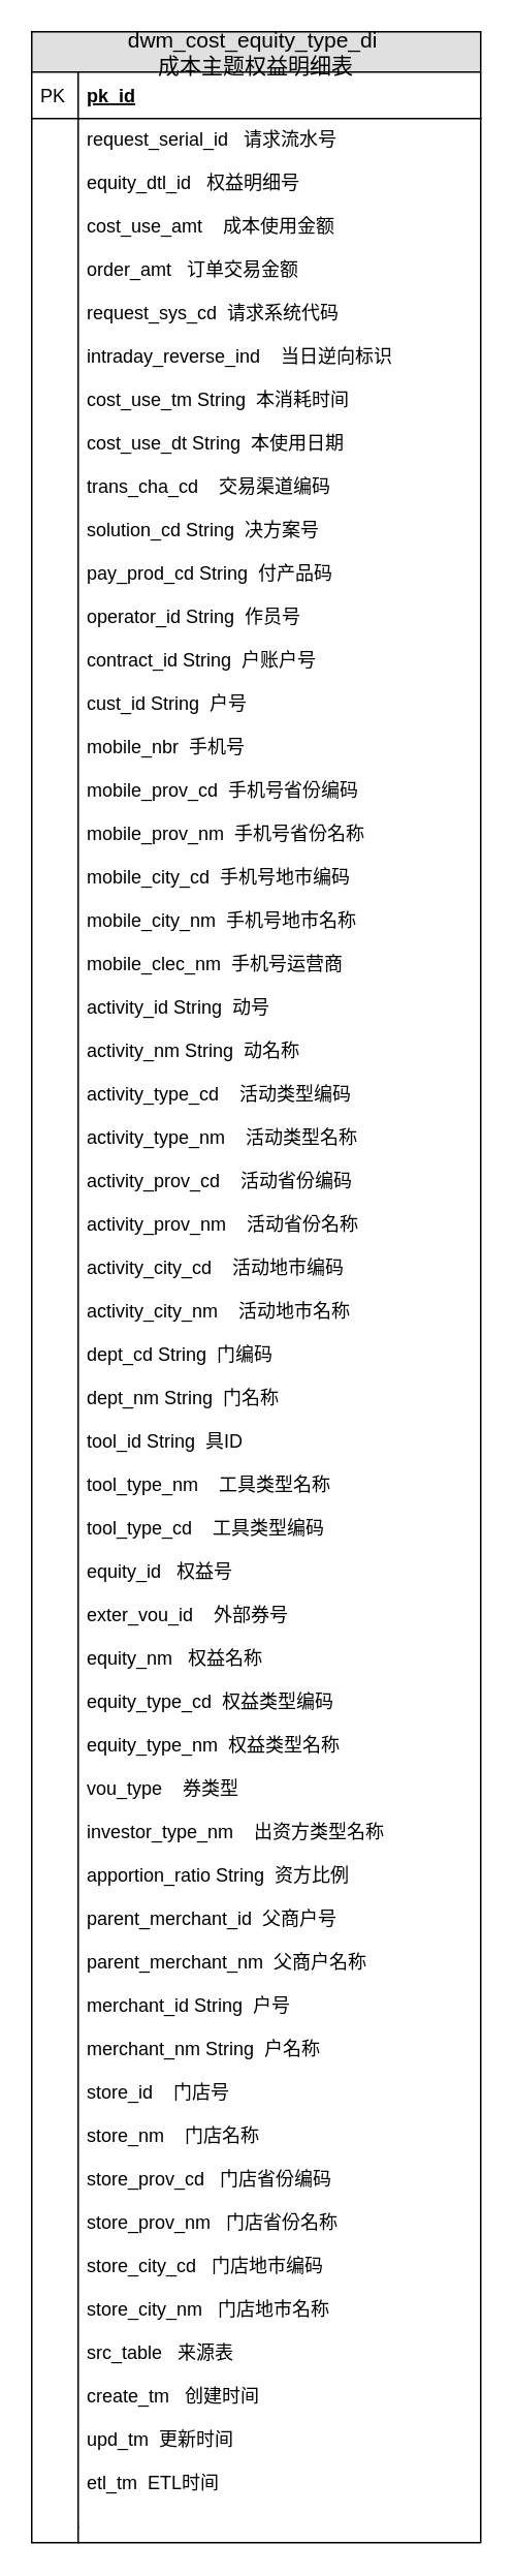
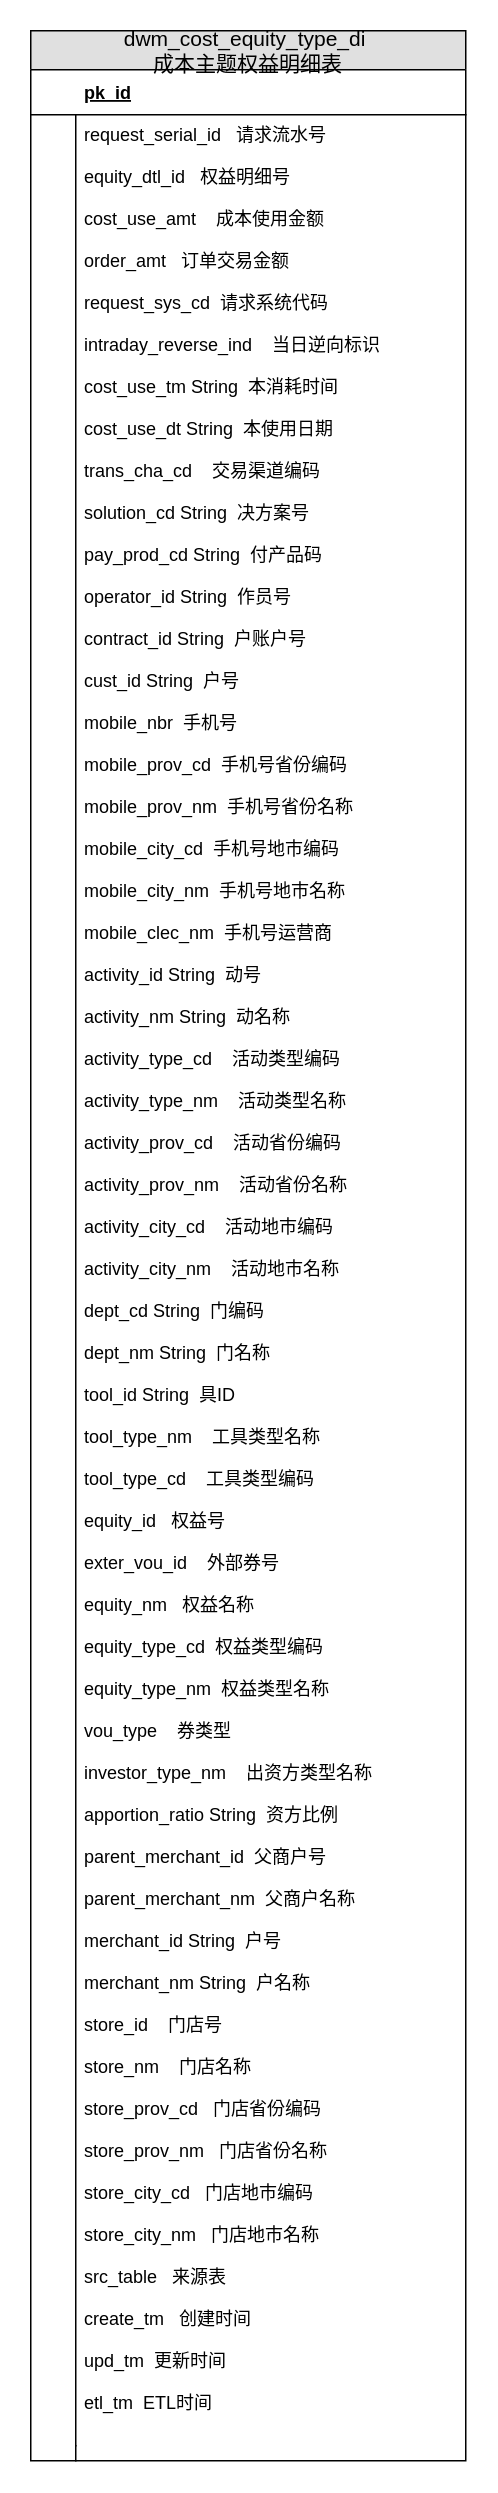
- <mxCell id="4" value="PK" style="shape=partialRectangle;top=0;left=0;bottom=0;fillColor=none;align=left;verticalAlign=middle;spacingLeft=4;spacingRight=4;overflow=hidden;rotatable=0;points=[];portConstraint=eastwest;part=1;fontSize=12;" vertex="1" connectable="0" parent="3"><mxGeometry width="30" height="30" as="geometry" /></mxCell>
